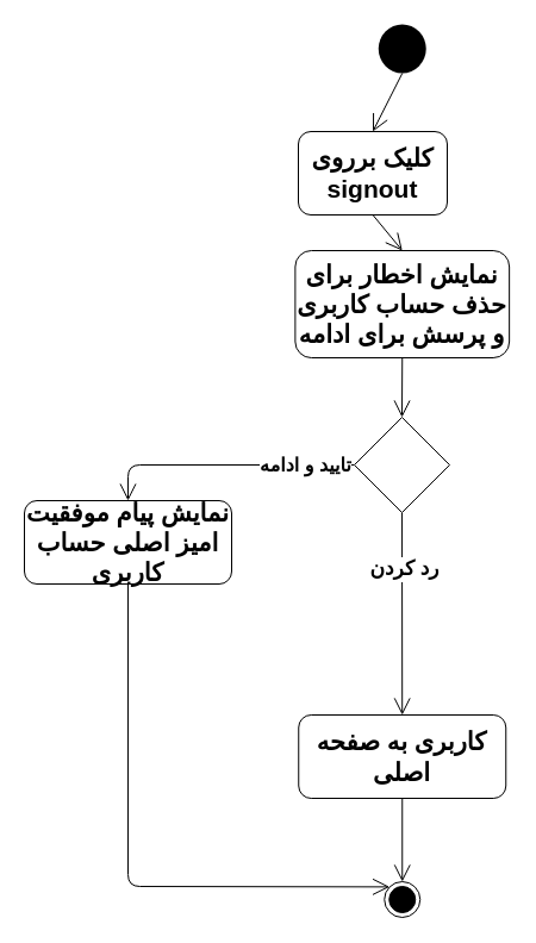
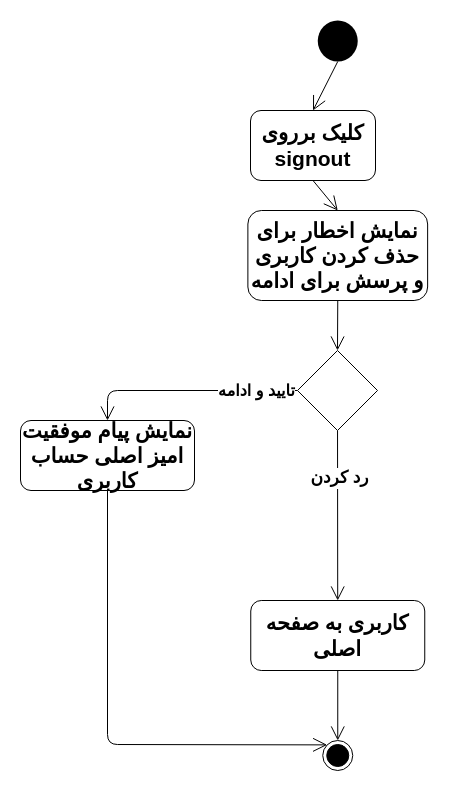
- <mxCell id="12" value="نمایش اخطار برای حذف حساب کاربری و پرسش برای ادامه" style="shape=rect;html=1;rounded=1;whiteSpace=wrap;align=center;fontSize=21;fontStyle=1" vertex="1" parent="1"><mxGeometry x="247.38" y="210" width="179.75" height="90" as="geometry" /></mxCell>
+ <mxCell id="12" value="نمایش اخطار برای حذف کردن کاربری و پرسش برای ادامه" style="shape=rect;html=1;rounded=1;whiteSpace=wrap;align=center;fontSize=21;fontStyle=1" vertex="1" parent="1"><mxGeometry x="247.38" y="210" width="179.75" height="90" as="geometry" /></mxCell>
